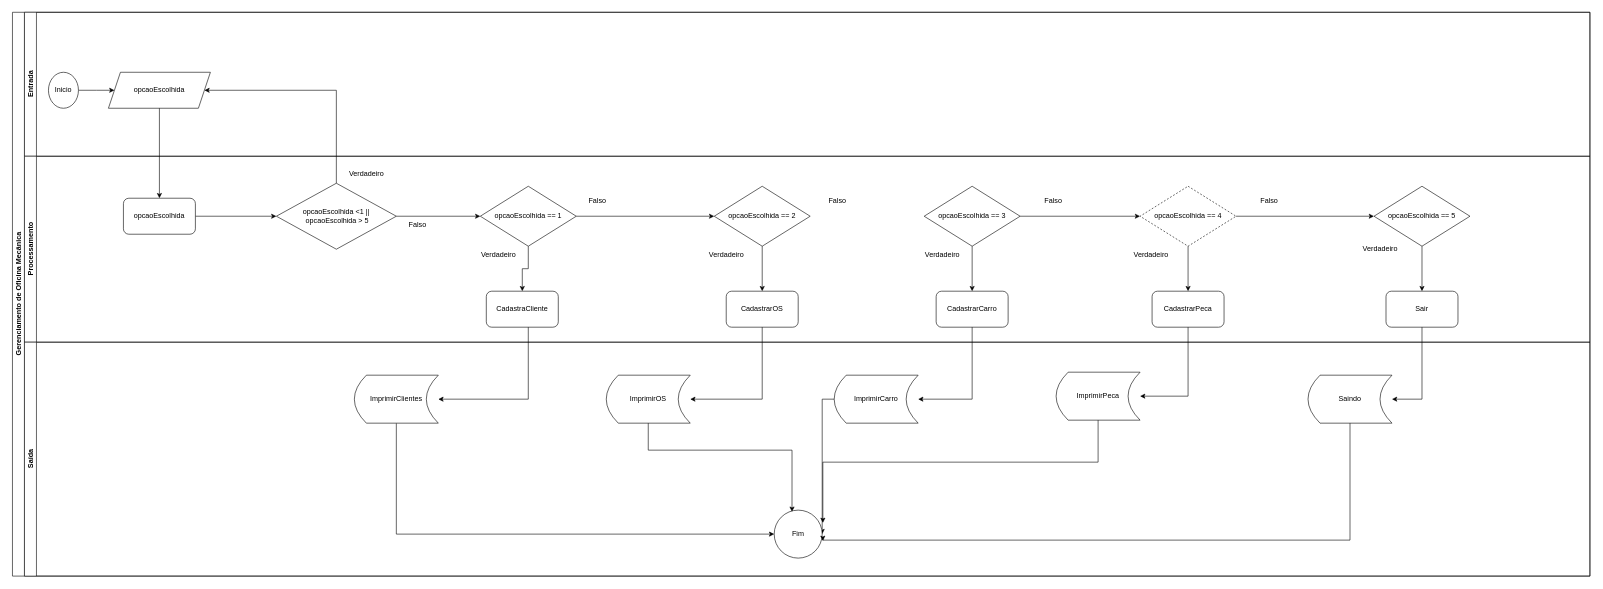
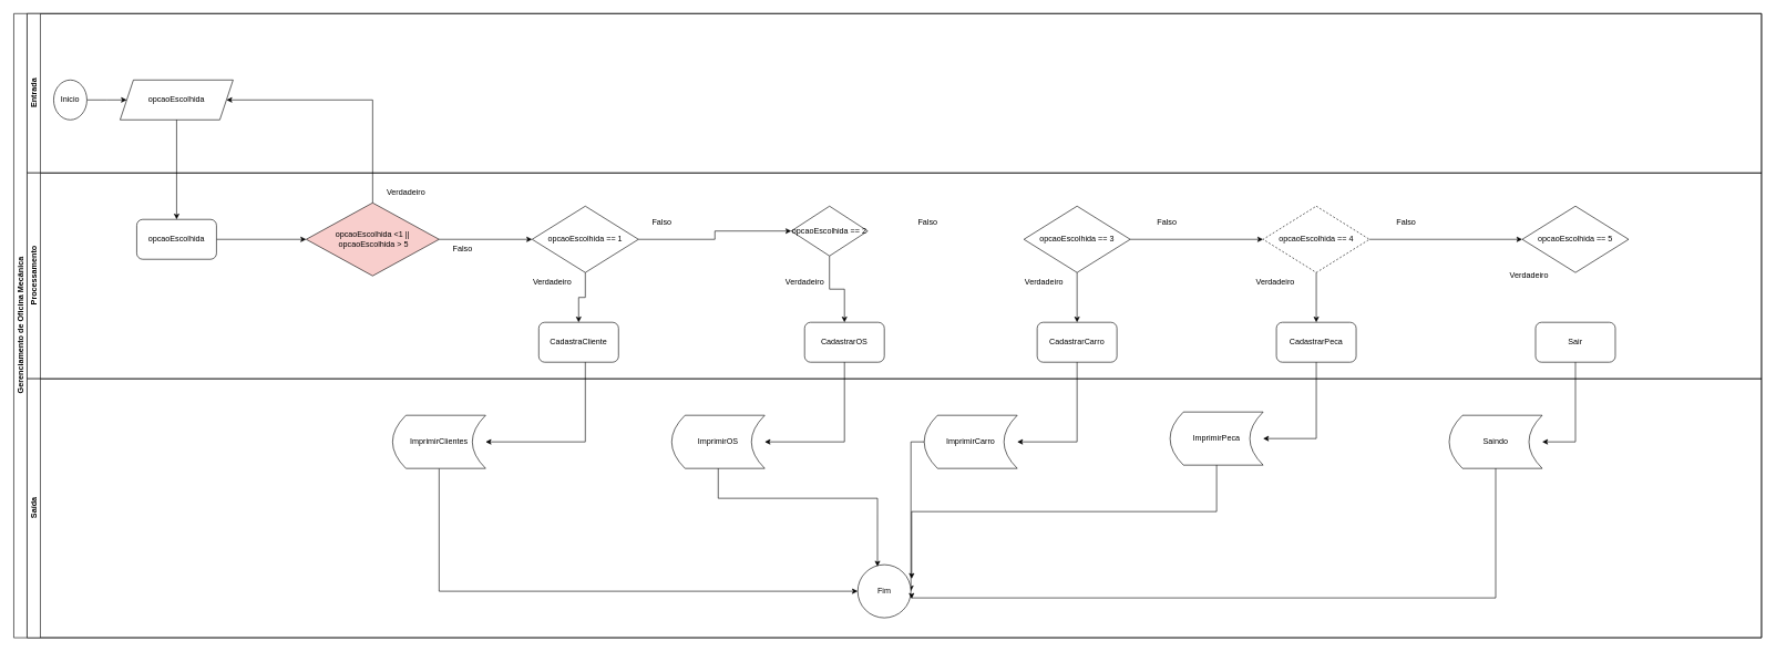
- <mxCell id="11" value="opcaoEscolhida &amp;lt;1 ||&amp;nbsp;opcaoEscolhida &amp;gt; 5" style="rhombus;whiteSpace=wrap;html=1;" vertex="1" parent="7"><mxGeometry x="420" y="45" width="200" height="110" as="geometry" /></mxCell>
+ <mxCell id="11" value="opcaoEscolhida &amp;lt;1 ||&amp;nbsp;opcaoEscolhida &amp;gt; 5" style="rhombus;whiteSpace=wrap;html=1;fillColor=#f8cecc;" vertex="1" parent="7"><mxGeometry x="420" y="45" width="200" height="110" as="geometry" /></mxCell>
- <mxCell id="19" value="opcaoEscolhida == 2" style="rhombus;whiteSpace=wrap;html=1;" vertex="1" parent="7"><mxGeometry x="1150" y="50" width="160" height="100" as="geometry" /></mxCell>
+ <mxCell id="19" value="opcaoEscolhida == 2" style="rhombus;whiteSpace=wrap;html=1;" vertex="1" parent="7"><mxGeometry x="1150" y="50" width="115" height="75" as="geometry" /></mxCell>
- <mxCell id="36" value="" style="edgeStyle=orthogonalEdgeStyle;rounded=0;orthogonalLoop=1;jettySize=auto;html=1;" edge="1" parent="7" source="37" target="38"><mxGeometry relative="1" as="geometry" /></mxCell>
